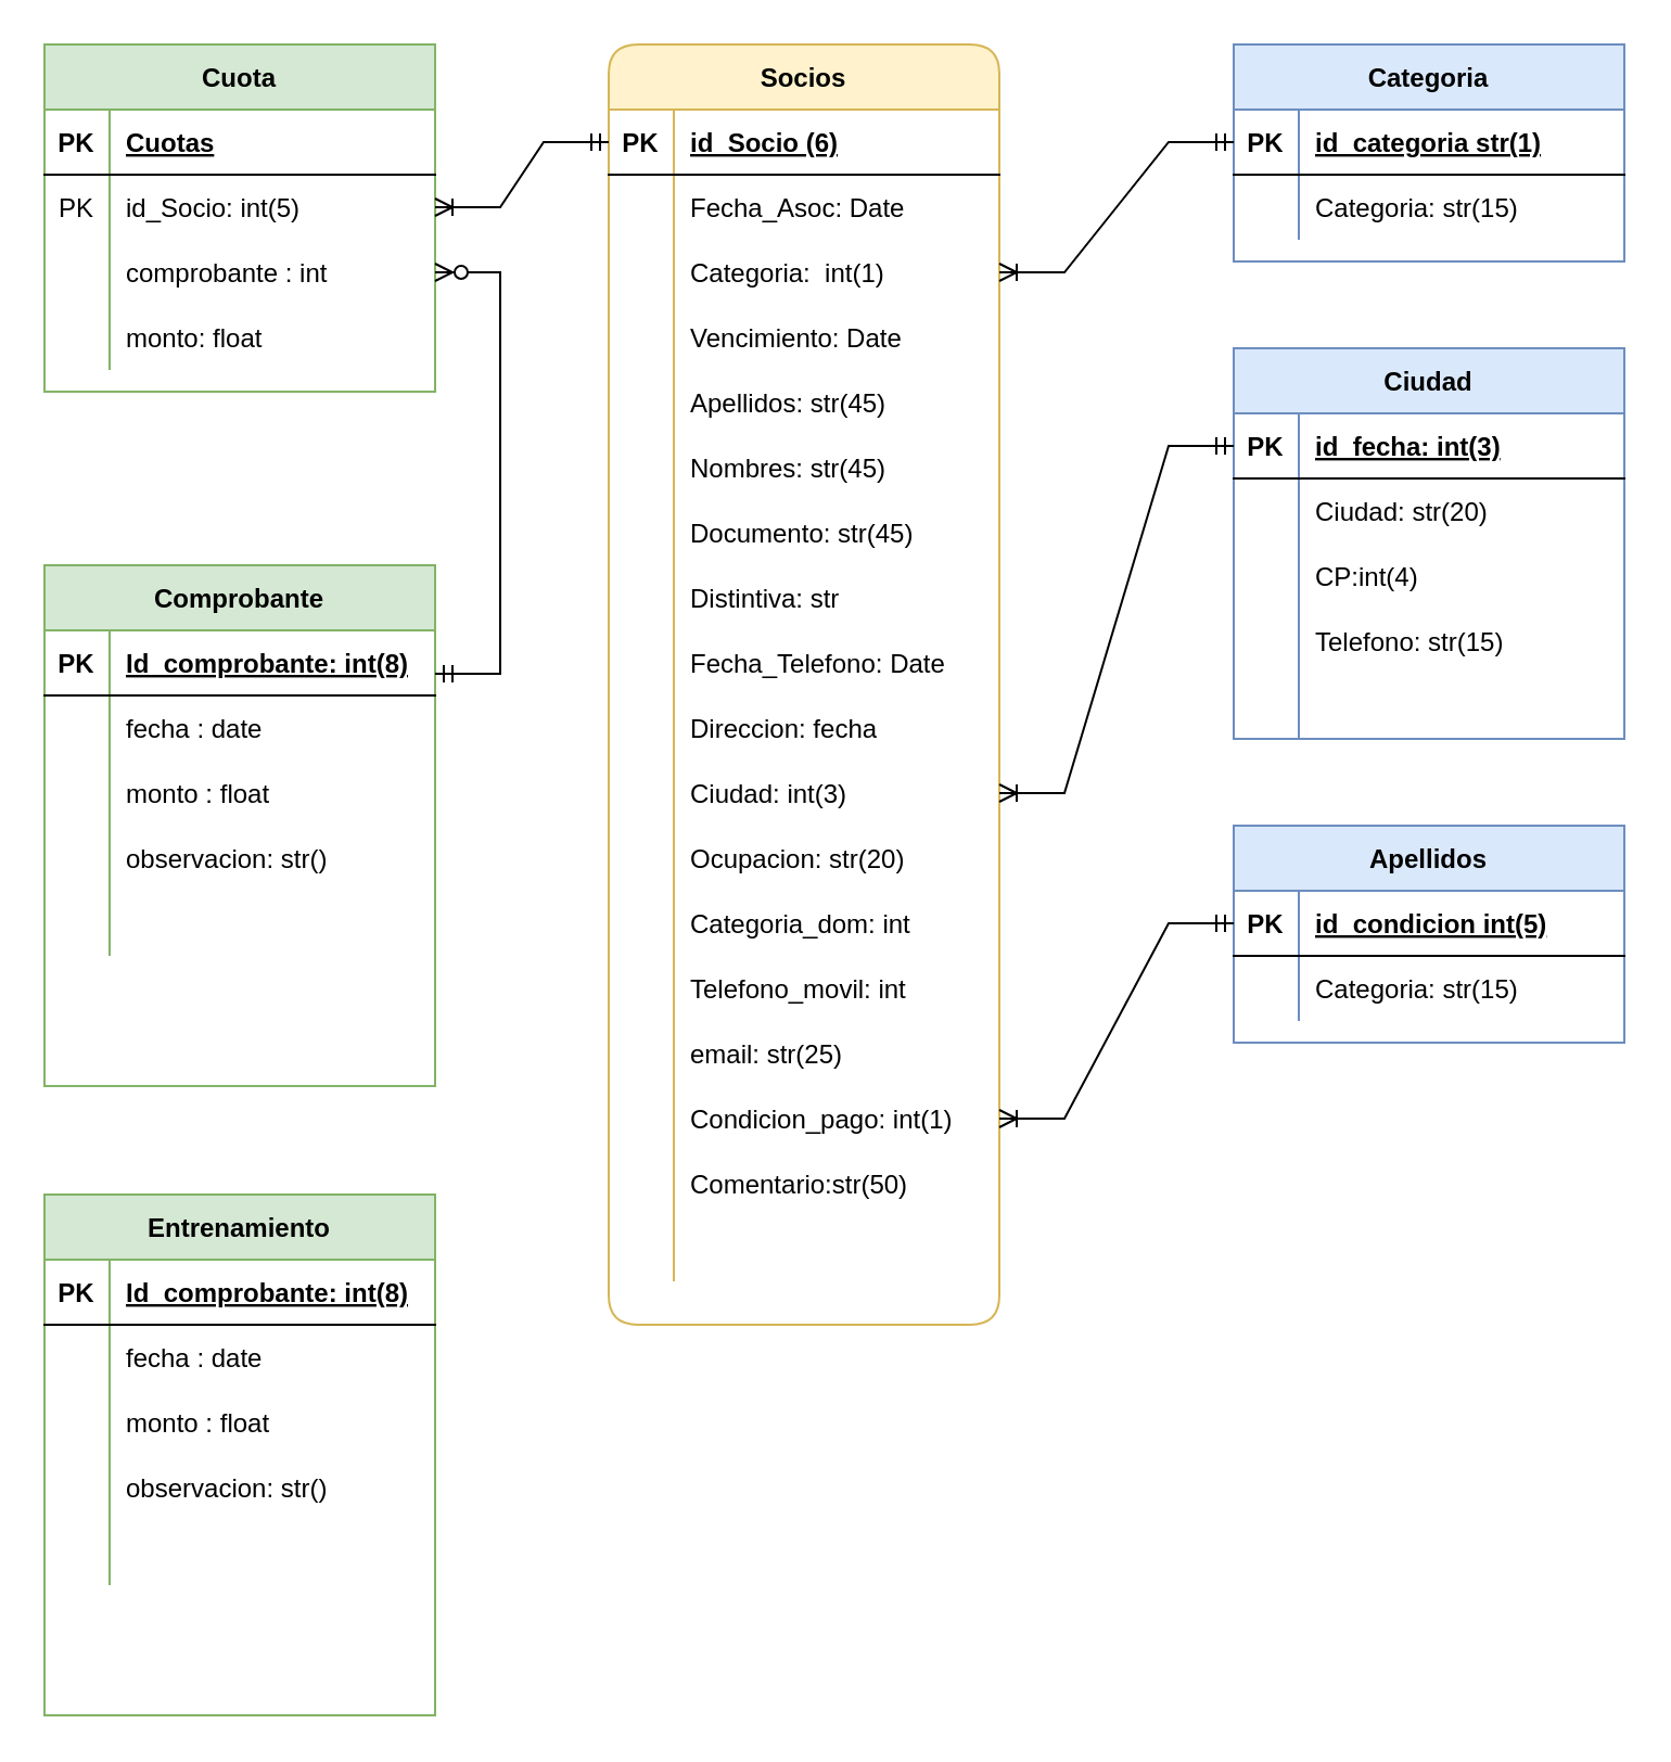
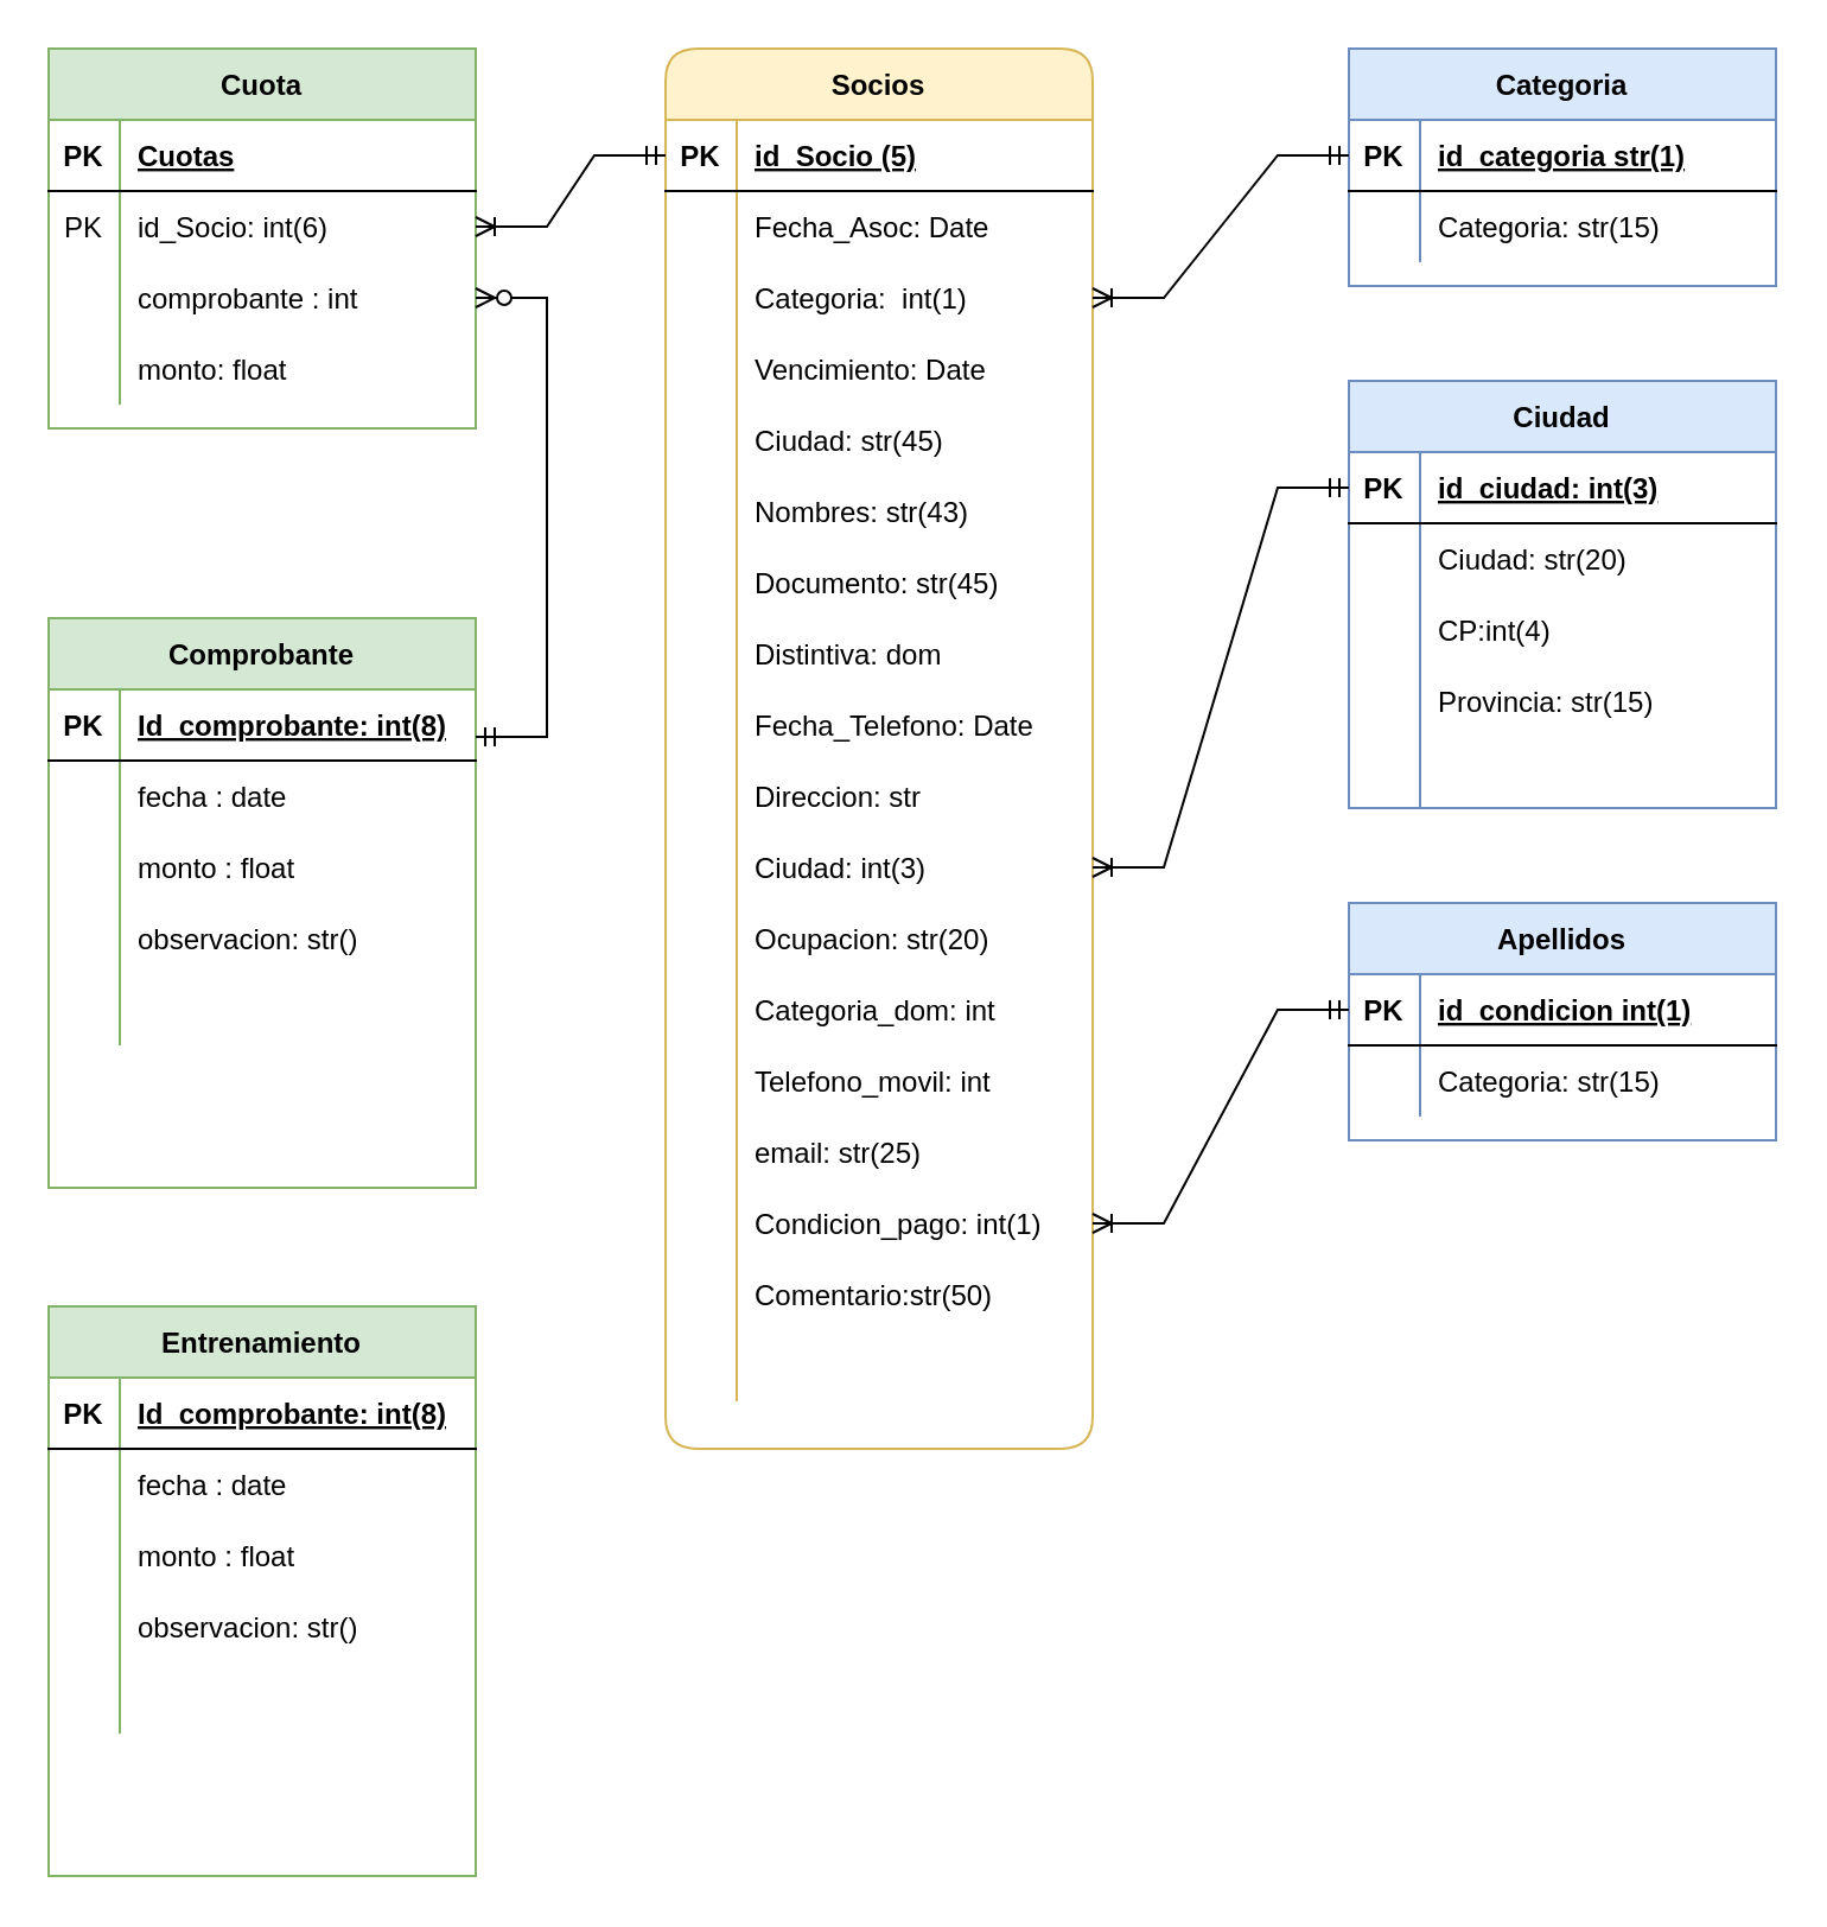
- <mxCell id="5" value="id_Socio (6)" style="shape=partialRectangle;connectable=0;fillColor=none;top=0;left=0;bottom=0;right=0;align=left;spacingLeft=6;fontStyle=5;overflow=hidden;" parent="3" vertex="1"><mxGeometry x="30" width="150" height="30" as="geometry"><mxRectangle width="150" height="30" as="alternateBounds" /></mxGeometry></mxCell>
+ <mxCell id="5" value="id_Socio (5)" style="shape=partialRectangle;connectable=0;fillColor=none;top=0;left=0;bottom=0;right=0;align=left;spacingLeft=6;fontStyle=5;overflow=hidden;" parent="3" vertex="1"><mxGeometry x="30" width="150" height="30" as="geometry"><mxRectangle width="150" height="30" as="alternateBounds" /></mxGeometry></mxCell>
- <mxCell id="96" value="id_Socio: int(5)" style="shape=partialRectangle;connectable=0;fillColor=none;top=0;left=0;bottom=0;right=0;align=left;spacingLeft=6;overflow=hidden;" parent="94" vertex="1"><mxGeometry x="30" width="150" height="30" as="geometry"><mxRectangle width="150" height="30" as="alternateBounds" /></mxGeometry></mxCell>
+ <mxCell id="96" value="id_Socio: int(6)" style="shape=partialRectangle;connectable=0;fillColor=none;top=0;left=0;bottom=0;right=0;align=left;spacingLeft=6;overflow=hidden;" parent="94" vertex="1"><mxGeometry x="30" width="150" height="30" as="geometry"><mxRectangle width="150" height="30" as="alternateBounds" /></mxGeometry></mxCell>
- <mxCell id="17" value="Apellidos: str(45)" style="shape=partialRectangle;connectable=0;fillColor=none;top=0;left=0;bottom=0;right=0;align=left;spacingLeft=6;overflow=hidden;" parent="15" vertex="1"><mxGeometry x="30" width="150" height="30" as="geometry"><mxRectangle width="150" height="30" as="alternateBounds" /></mxGeometry></mxCell>
+ <mxCell id="17" value="Ciudad: str(45)" style="shape=partialRectangle;connectable=0;fillColor=none;top=0;left=0;bottom=0;right=0;align=left;spacingLeft=6;overflow=hidden;" parent="15" vertex="1"><mxGeometry x="30" width="150" height="30" as="geometry"><mxRectangle width="150" height="30" as="alternateBounds" /></mxGeometry></mxCell>
- <mxCell id="74" value="id_fecha: int(3)" style="shape=partialRectangle;connectable=0;fillColor=none;top=0;left=0;bottom=0;right=0;align=left;spacingLeft=6;fontStyle=5;overflow=hidden;" parent="72" vertex="1"><mxGeometry x="30" width="150" height="30" as="geometry"><mxRectangle width="150" height="30" as="alternateBounds" /></mxGeometry></mxCell>
+ <mxCell id="74" value="id_ciudad: int(3)" style="shape=partialRectangle;connectable=0;fillColor=none;top=0;left=0;bottom=0;right=0;align=left;spacingLeft=6;fontStyle=5;overflow=hidden;" parent="72" vertex="1"><mxGeometry x="30" width="150" height="30" as="geometry"><mxRectangle width="150" height="30" as="alternateBounds" /></mxGeometry></mxCell>
- <mxCell id="20" value="Nombres: str(45)" style="shape=partialRectangle;connectable=0;fillColor=none;top=0;left=0;bottom=0;right=0;align=left;spacingLeft=6;overflow=hidden;" parent="18" vertex="1"><mxGeometry x="30" width="150" height="30" as="geometry"><mxRectangle width="150" height="30" as="alternateBounds" /></mxGeometry></mxCell>
+ <mxCell id="20" value="Nombres: str(43)" style="shape=partialRectangle;connectable=0;fillColor=none;top=0;left=0;bottom=0;right=0;align=left;spacingLeft=6;overflow=hidden;" parent="18" vertex="1"><mxGeometry x="30" width="150" height="30" as="geometry"><mxRectangle width="150" height="30" as="alternateBounds" /></mxGeometry></mxCell>
- <mxCell id="26" value="Distintiva: str" style="shape=partialRectangle;connectable=0;fillColor=none;top=0;left=0;bottom=0;right=0;align=left;spacingLeft=6;overflow=hidden;" parent="24" vertex="1"><mxGeometry x="30" width="150" height="30" as="geometry"><mxRectangle width="150" height="30" as="alternateBounds" /></mxGeometry></mxCell>
+ <mxCell id="26" value="Distintiva: dom" style="shape=partialRectangle;connectable=0;fillColor=none;top=0;left=0;bottom=0;right=0;align=left;spacingLeft=6;overflow=hidden;" parent="24" vertex="1"><mxGeometry x="30" width="150" height="30" as="geometry"><mxRectangle width="150" height="30" as="alternateBounds" /></mxGeometry></mxCell>
- <mxCell id="83" value="Telefono: str(15)" style="shape=partialRectangle;connectable=0;fillColor=none;top=0;left=0;bottom=0;right=0;align=left;spacingLeft=6;overflow=hidden;" parent="81" vertex="1"><mxGeometry x="30" width="150" height="30" as="geometry"><mxRectangle width="150" height="30" as="alternateBounds" /></mxGeometry></mxCell>
+ <mxCell id="83" value="Provincia: str(15)" style="shape=partialRectangle;connectable=0;fillColor=none;top=0;left=0;bottom=0;right=0;align=left;spacingLeft=6;overflow=hidden;" parent="81" vertex="1"><mxGeometry x="30" width="150" height="30" as="geometry"><mxRectangle width="150" height="30" as="alternateBounds" /></mxGeometry></mxCell>
- <mxCell id="32" value="Direccion: fecha" style="shape=partialRectangle;connectable=0;fillColor=none;top=0;left=0;bottom=0;right=0;align=left;spacingLeft=6;overflow=hidden;" parent="30" vertex="1"><mxGeometry x="30" width="150" height="30" as="geometry"><mxRectangle width="150" height="30" as="alternateBounds" /></mxGeometry></mxCell>
+ <mxCell id="32" value="Direccion: str" style="shape=partialRectangle;connectable=0;fillColor=none;top=0;left=0;bottom=0;right=0;align=left;spacingLeft=6;overflow=hidden;" parent="30" vertex="1"><mxGeometry x="30" width="150" height="30" as="geometry"><mxRectangle width="150" height="30" as="alternateBounds" /></mxGeometry></mxCell>
- <mxCell id="67" value="id_condicion int(5)" style="shape=partialRectangle;connectable=0;fillColor=none;top=0;left=0;bottom=0;right=0;align=left;spacingLeft=6;fontStyle=5;overflow=hidden;" parent="65" vertex="1"><mxGeometry x="30" width="150" height="30" as="geometry"><mxRectangle width="150" height="30" as="alternateBounds" /></mxGeometry></mxCell>
+ <mxCell id="67" value="id_condicion int(1)" style="shape=partialRectangle;connectable=0;fillColor=none;top=0;left=0;bottom=0;right=0;align=left;spacingLeft=6;fontStyle=5;overflow=hidden;" parent="65" vertex="1"><mxGeometry x="30" width="150" height="30" as="geometry"><mxRectangle width="150" height="30" as="alternateBounds" /></mxGeometry></mxCell>
